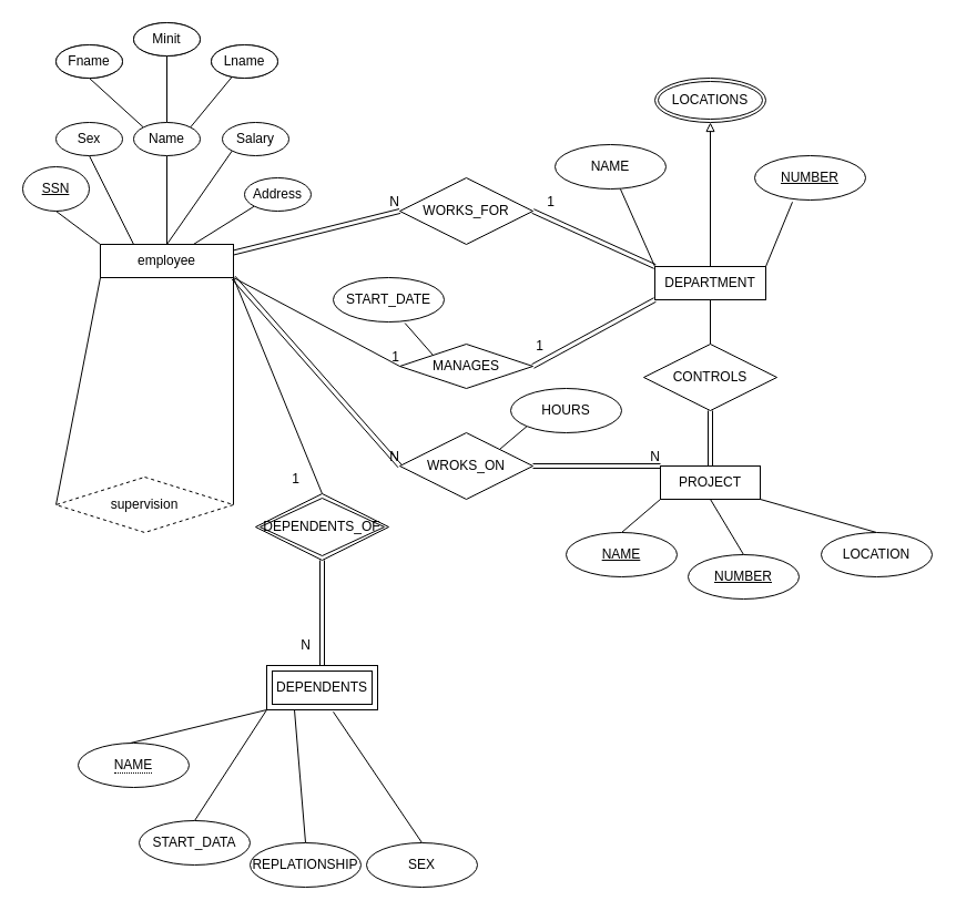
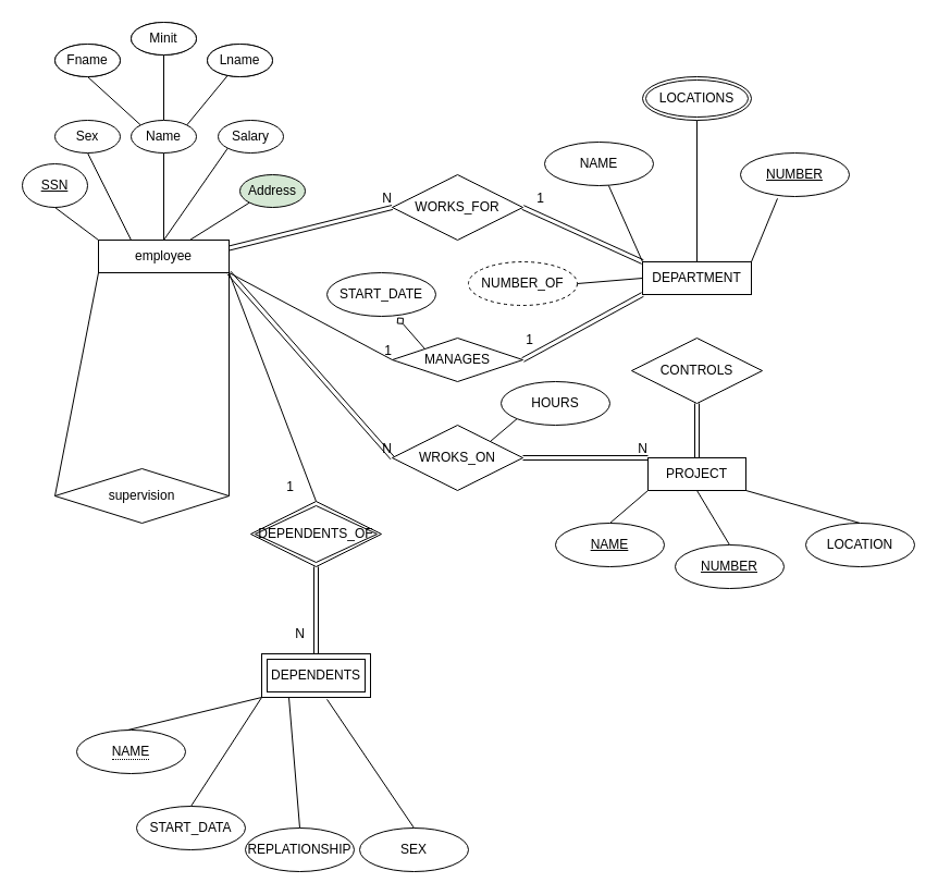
- <mxCell id="32" style="edgeStyle=none;rounded=0;orthogonalLoop=1;jettySize=auto;html=1;exitX=0.5;exitY=0;exitDx=0;exitDy=0;entryX=0.5;entryY=1;entryDx=0;entryDy=0;endArrow=block;endFill=0;" edge="1" parent="1" source="35" target="37"><mxGeometry relative="1" as="geometry" /></mxCell>
+ <mxCell id="32" style="edgeStyle=none;rounded=0;orthogonalLoop=1;jettySize=auto;html=1;exitX=0.5;exitY=0;exitDx=0;exitDy=0;entryX=0.5;entryY=1;entryDx=0;entryDy=0;endArrow=none;endFill=0;" edge="1" parent="1" source="35" target="37"><mxGeometry relative="1" as="geometry" /></mxCell>
- <mxCell id="12" value="Address" style="ellipse;whiteSpace=wrap;html=1;" vertex="1" parent="1"><mxGeometry x="220" y="160" width="60" height="30" as="geometry" /></mxCell>
+ <mxCell id="12" value="Address" style="ellipse;whiteSpace=wrap;html=1;fillColor=#d5e8d4;" vertex="1" parent="1"><mxGeometry x="220" y="160" width="60" height="30" as="geometry" /></mxCell>
+ <mxCell id="34" style="edgeStyle=none;rounded=0;orthogonalLoop=1;jettySize=auto;html=1;exitX=0;exitY=0.5;exitDx=0;exitDy=0;entryX=1;entryY=0.5;entryDx=0;entryDy=0;endArrow=none;endFill=0;" edge="1" parent="1" source="35" target="72"><mxGeometry relative="1" as="geometry" /></mxCell>
+ <mxCell id="72" value="NUMBER_OF" style="ellipse;whiteSpace=wrap;html=1;align=center;dashed=1;" vertex="1" parent="1"><mxGeometry x="430" y="240" width="100" height="40" as="geometry" /></mxCell>
- <mxCell id="33" style="edgeStyle=none;rounded=0;orthogonalLoop=1;jettySize=auto;html=1;exitX=0.5;exitY=1;exitDx=0;exitDy=0;entryX=0.5;entryY=0;entryDx=0;entryDy=0;endArrow=none;endFill=0;" edge="1" parent="1" source="35" target="51"><mxGeometry relative="1" as="geometry" /></mxCell>
- <mxCell id="28" style="edgeStyle=none;rounded=0;orthogonalLoop=1;jettySize=auto;html=1;exitX=0;exitY=0;exitDx=0;exitDy=0;entryX=0.646;entryY=1.025;entryDx=0;entryDy=0;entryPerimeter=0;endArrow=none;endFill=0;" edge="1" parent="1" source="29" target="73"><mxGeometry relative="1" as="geometry" /></mxCell>
+ <mxCell id="28" style="edgeStyle=none;rounded=0;orthogonalLoop=1;jettySize=auto;html=1;exitX=0;exitY=0;exitDx=0;exitDy=0;entryX=0.646;entryY=1.025;entryDx=0;entryDy=0;entryPerimeter=0;endArrow=diamond;endFill=0;" edge="1" parent="1" source="29" target="73"><mxGeometry relative="1" as="geometry" /></mxCell>
- <mxCell id="19" value="supervision" style="rhombus;whiteSpace=wrap;html=1;dashed=1;" vertex="1" parent="1"><mxGeometry x="50" y="430" width="160" height="50" as="geometry" /></mxCell>
+ <mxCell id="19" value="supervision" style="rhombus;whiteSpace=wrap;html=1;" vertex="1" parent="1"><mxGeometry x="50" y="430" width="160" height="50" as="geometry" /></mxCell>
- <mxCell id="62" value="&lt;span&gt;DEPENDENTS_OF&lt;/span&gt;" style="shape=rhombus;double=1;perimeter=rhombusPerimeter;whiteSpace=wrap;html=1;align=center;" vertex="1" parent="1"><mxGeometry x="230" y="445" width="120" height="60" as="geometry" /></mxCell>
+ <mxCell id="62" value="&lt;span&gt;DEPENDENTS_OF&lt;/span&gt;" style="shape=rhombus;double=1;perimeter=rhombusPerimeter;whiteSpace=wrap;html=1;align=center;" vertex="1" parent="1"><mxGeometry x="230" y="460" width="120" height="60" as="geometry" /></mxCell>
